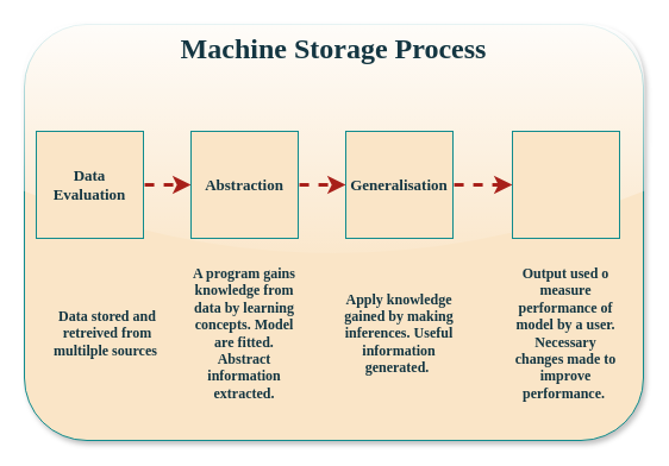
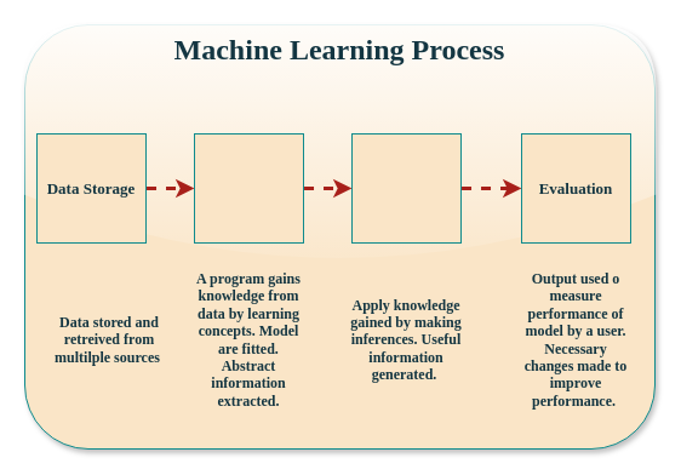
- <mxCell id="18" value="&lt;h1 style=&quot;margin-top: 0px;&quot;&gt;Machine Storage Process&lt;/h1&gt;" style="text;html=1;whiteSpace=wrap;overflow=hidden;rounded=0;align=center;labelBackgroundColor=none;fontColor=#143642;fontFamily=Comic Sans MS;" vertex="1" parent="1"><mxGeometry x="85" y="20" width="390" height="40" as="geometry" /></mxCell>
+ <mxCell id="18" value="&lt;h1 style=&quot;margin-top: 0px;&quot;&gt;Machine Learning Process&lt;/h1&gt;" style="text;html=1;whiteSpace=wrap;overflow=hidden;rounded=0;align=center;labelBackgroundColor=none;fontColor=#143642;fontFamily=Comic Sans MS;" vertex="1" parent="1"><mxGeometry x="85" y="20" width="390" height="40" as="geometry" /></mxCell>
- <mxCell id="10" value="Data Evaluation" style="text;html=1;align=center;verticalAlign=middle;whiteSpace=wrap;rounded=0;fillColor=#FAE5C7;fontStyle=1;fontColor=#143642;strokeColor=#0F8B8D;fontSize=13;labelBorderColor=none;labelBackgroundColor=none;textShadow=0;fontFamily=Comic Sans MS;" vertex="1" parent="1"><mxGeometry x="30" y="110" width="90" height="90" as="geometry" /></mxCell>
+ <mxCell id="10" value="Data Storage" style="text;html=1;align=center;verticalAlign=middle;whiteSpace=wrap;rounded=0;fillColor=#FAE5C7;fontStyle=1;fontColor=#143642;strokeColor=#0F8B8D;fontSize=13;labelBorderColor=none;labelBackgroundColor=none;textShadow=0;fontFamily=Comic Sans MS;" vertex="1" parent="1"><mxGeometry x="30" y="110" width="90" height="90" as="geometry" /></mxCell>
- <mxCell id="11" value="Abstraction" style="text;html=1;align=center;verticalAlign=middle;whiteSpace=wrap;rounded=0;fontStyle=1;fillColor=#FAE5C7;fontColor=#143642;strokeColor=#0F8B8D;fontSize=13;labelBorderColor=none;labelBackgroundColor=none;textShadow=0;fontFamily=Comic Sans MS;" vertex="1" parent="1"><mxGeometry x="160" y="110" width="90" height="90" as="geometry" /></mxCell>
- <mxCell id="13" value="Generalisation" style="text;html=1;align=center;verticalAlign=middle;whiteSpace=wrap;rounded=0;fontStyle=1;fillColor=#FAE5C7;fontColor=#143642;strokeColor=#0F8B8D;fontSize=13;labelBorderColor=none;labelBackgroundColor=none;textShadow=0;fontFamily=Comic Sans MS;" vertex="1" parent="1"><mxGeometry x="290" y="110" width="90" height="90" as="geometry" /></mxCell>
+ <mxCell id="12" value="Evaluation" style="text;html=1;align=center;verticalAlign=middle;whiteSpace=wrap;rounded=0;fontStyle=1;fillColor=#FAE5C7;fontColor=#143642;strokeColor=#0F8B8D;fontSize=13;labelBorderColor=none;labelBackgroundColor=none;textShadow=0;fontFamily=Comic Sans MS;" vertex="1" parent="1"><mxGeometry x="430" y="110" width="90" height="90" as="geometry" /></mxCell>
